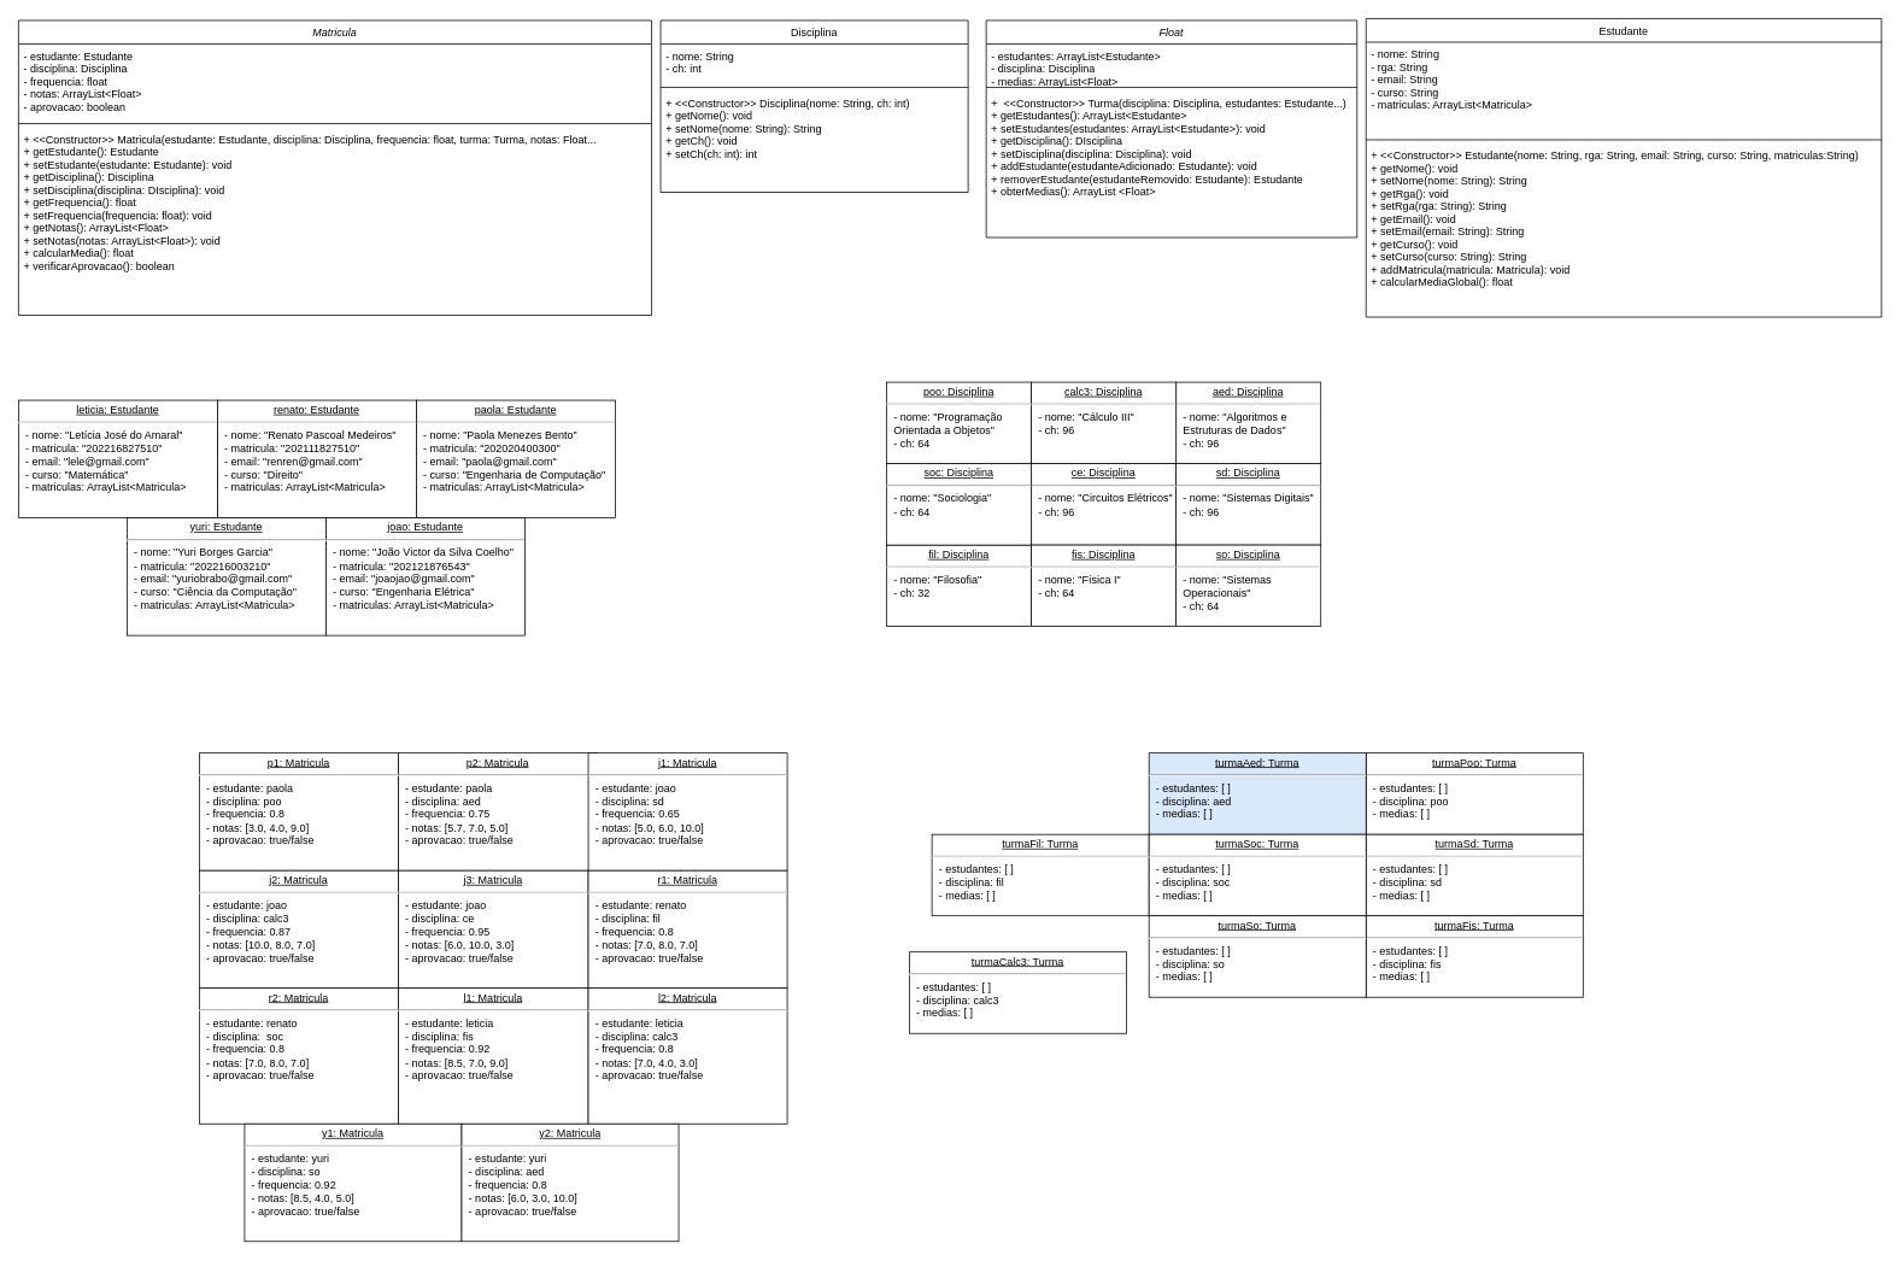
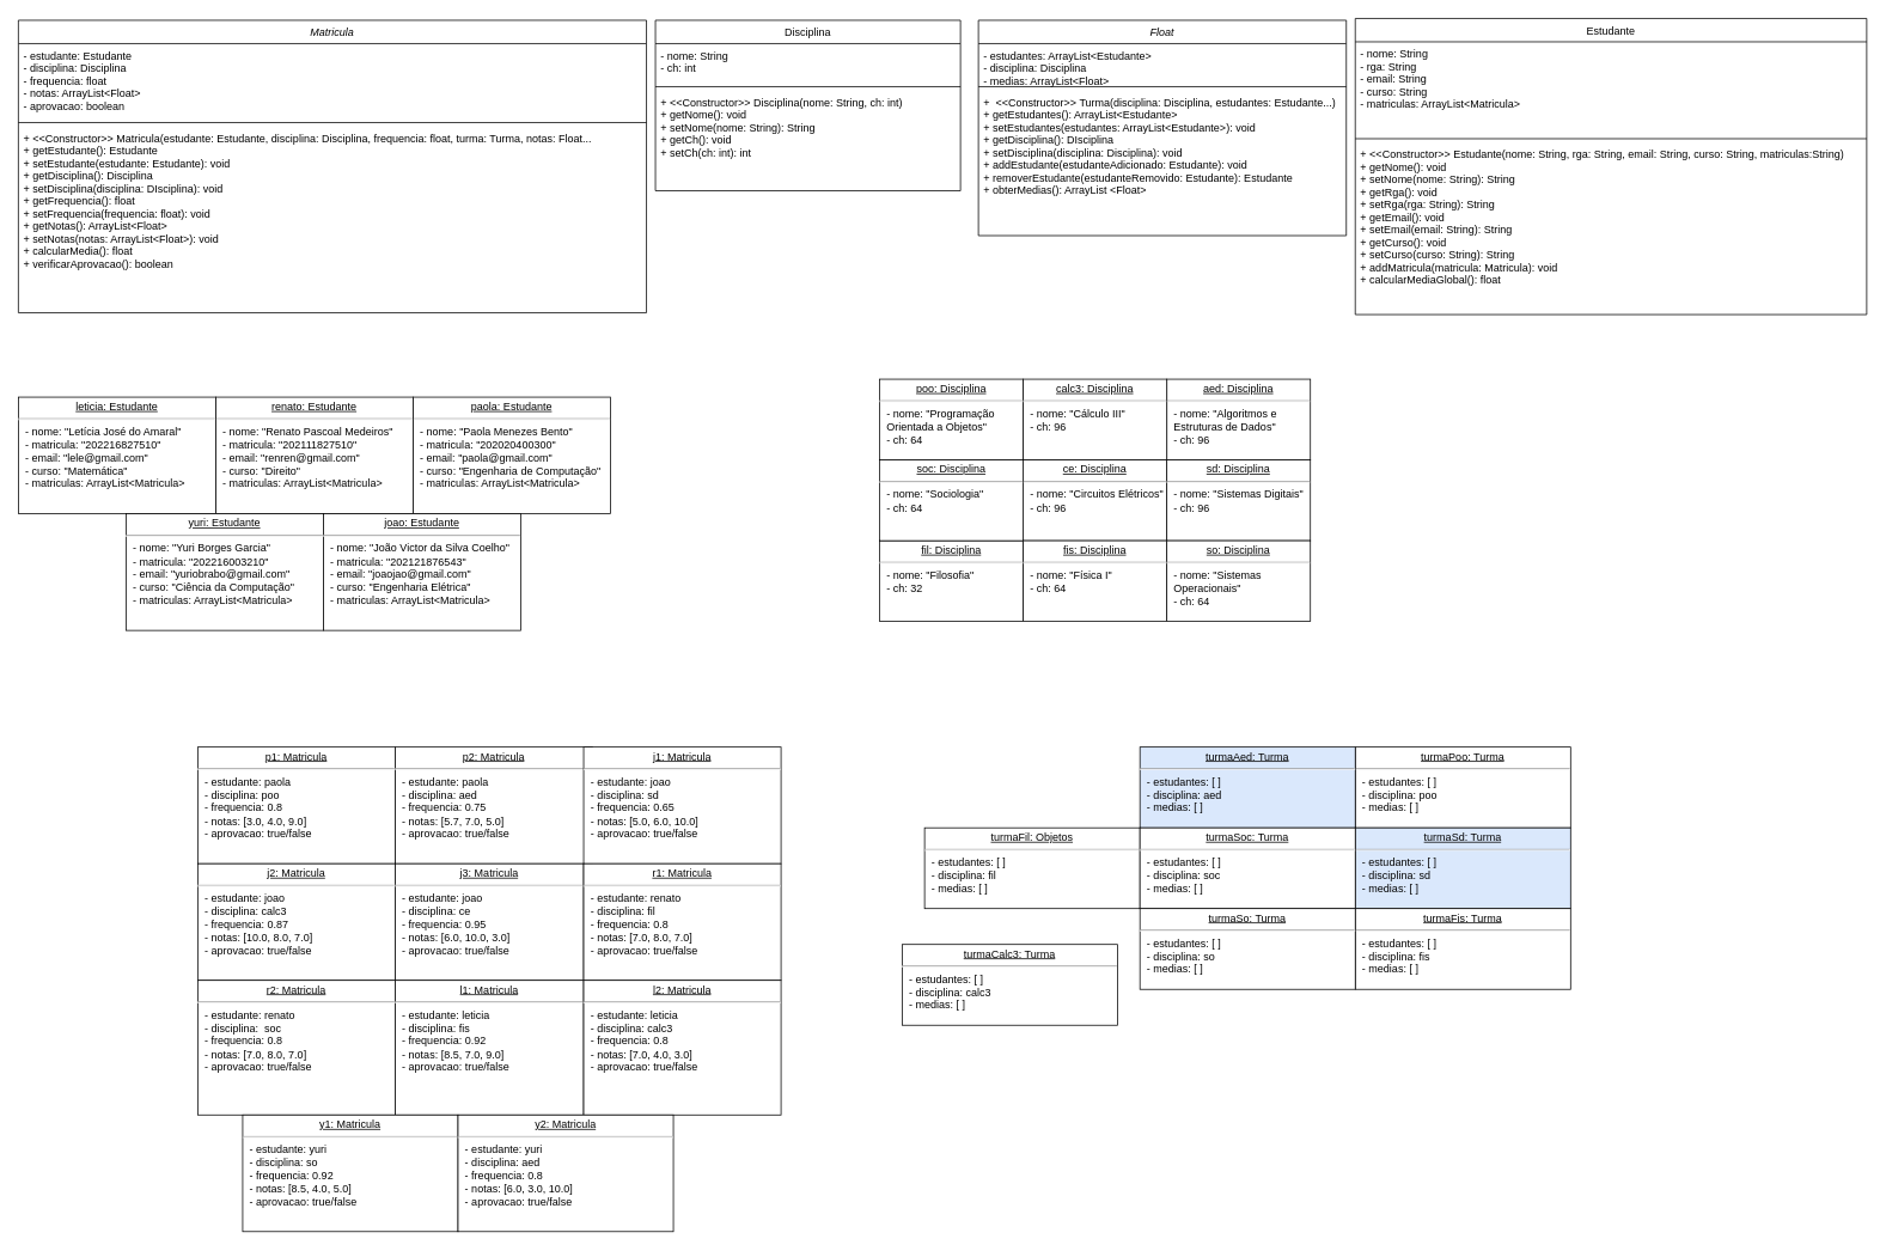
- <mxCell id="42" value="&lt;p style=&quot;margin:0px;margin-top:4px;text-align:center;text-decoration:underline;&quot;&gt;turmaFil: Turma&lt;/p&gt;&lt;hr&gt;&lt;p style=&quot;margin:0px;margin-left:8px;&quot;&gt;- estudantes: [ ]&amp;nbsp;&lt;/p&gt;&lt;p style=&quot;margin:0px;margin-left:8px;&quot;&gt;- disciplina: fil&lt;/p&gt;&lt;p style=&quot;margin:0px;margin-left:8px;&quot;&gt;- medias: [ ]&lt;/p&gt;" style="verticalAlign=top;align=left;overflow=fill;fontSize=12;fontFamily=Helvetica;html=1;whiteSpace=wrap;" vertex="1" parent="1"><mxGeometry x="1030" y="922" width="240" height="90" as="geometry" /></mxCell>
+ <mxCell id="42" value="&lt;p style=&quot;margin:0px;margin-top:4px;text-align:center;text-decoration:underline;&quot;&gt;turmaFil: Objetos&lt;/p&gt;&lt;hr&gt;&lt;p style=&quot;margin:0px;margin-left:8px;&quot;&gt;- estudantes: [ ]&amp;nbsp;&lt;/p&gt;&lt;p style=&quot;margin:0px;margin-left:8px;&quot;&gt;- disciplina: fil&lt;/p&gt;&lt;p style=&quot;margin:0px;margin-left:8px;&quot;&gt;- medias: [ ]&lt;/p&gt;" style="verticalAlign=top;align=left;overflow=fill;fontSize=12;fontFamily=Helvetica;html=1;whiteSpace=wrap;" vertex="1" parent="1"><mxGeometry x="1030" y="922" width="240" height="90" as="geometry" /></mxCell>
- <mxCell id="41" value="&lt;p style=&quot;margin:0px;margin-top:4px;text-align:center;text-decoration:underline;&quot;&gt;turmaSd: Turma&lt;/p&gt;&lt;hr&gt;&lt;p style=&quot;margin:0px;margin-left:8px;&quot;&gt;- estudantes: [ ]&amp;nbsp;&lt;/p&gt;&lt;p style=&quot;margin:0px;margin-left:8px;&quot;&gt;- disciplina: sd&lt;/p&gt;&lt;p style=&quot;margin:0px;margin-left:8px;&quot;&gt;- medias: [ ]&lt;/p&gt;" style="verticalAlign=top;align=left;overflow=fill;fontSize=12;fontFamily=Helvetica;html=1;whiteSpace=wrap;" vertex="1" parent="1"><mxGeometry x="1510" y="922" width="240" height="90" as="geometry" /></mxCell>
+ <mxCell id="41" value="&lt;p style=&quot;margin:0px;margin-top:4px;text-align:center;text-decoration:underline;&quot;&gt;turmaSd: Turma&lt;/p&gt;&lt;hr&gt;&lt;p style=&quot;margin:0px;margin-left:8px;&quot;&gt;- estudantes: [ ]&amp;nbsp;&lt;/p&gt;&lt;p style=&quot;margin:0px;margin-left:8px;&quot;&gt;- disciplina: sd&lt;/p&gt;&lt;p style=&quot;margin:0px;margin-left:8px;&quot;&gt;- medias: [ ]&lt;/p&gt;" style="verticalAlign=top;align=left;overflow=fill;fontSize=12;fontFamily=Helvetica;html=1;whiteSpace=wrap;fillColor=#dae8fc;" vertex="1" parent="1"><mxGeometry x="1510" y="922" width="240" height="90" as="geometry" /></mxCell>
